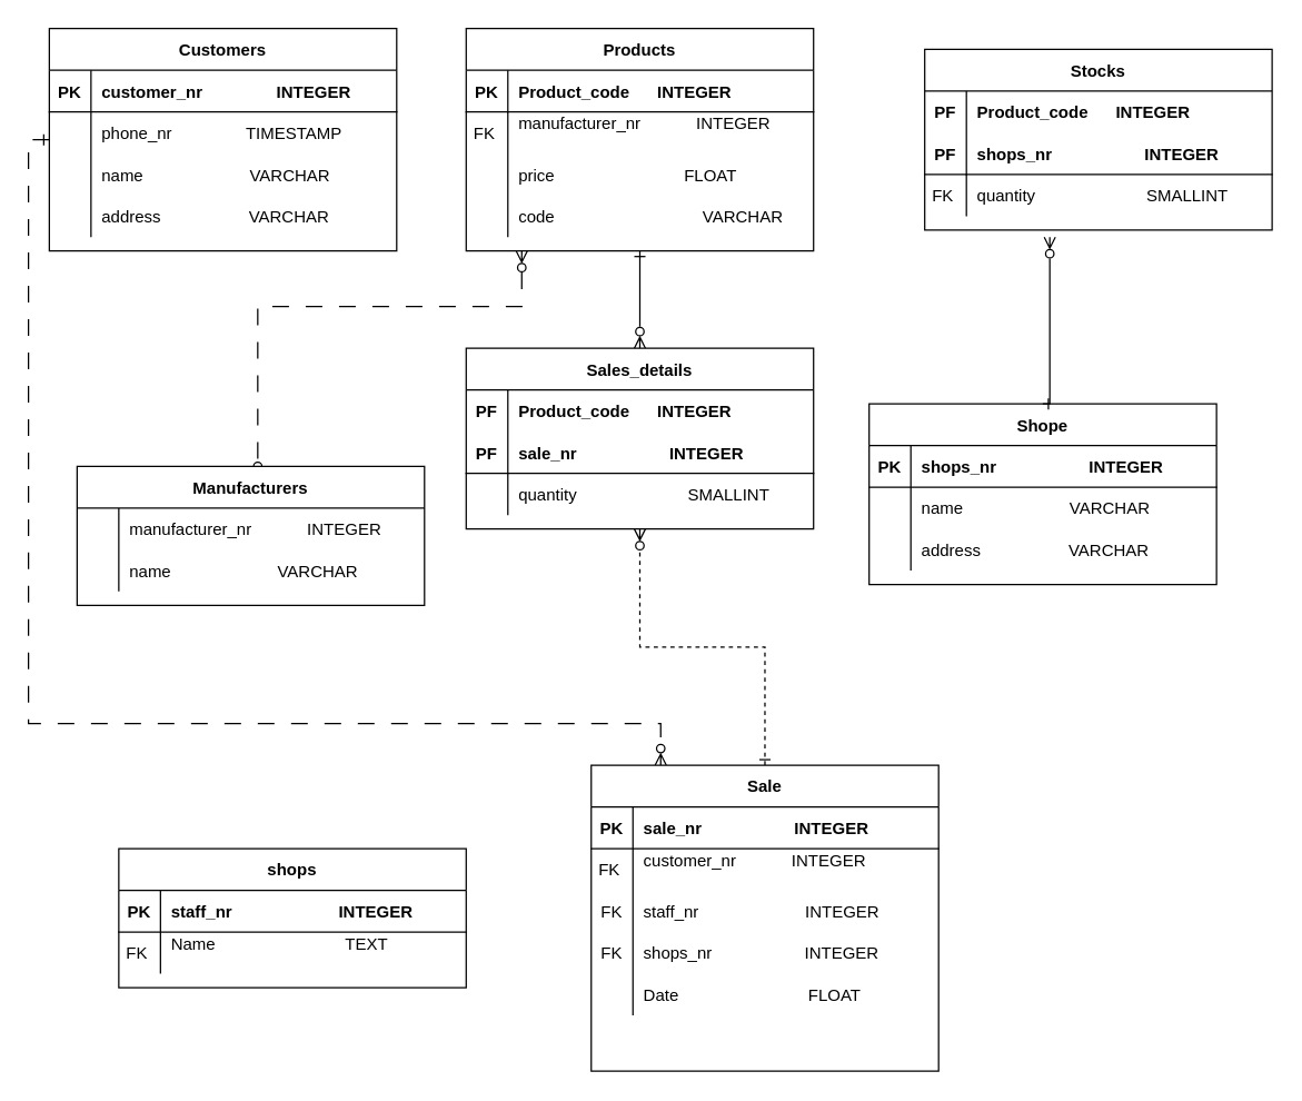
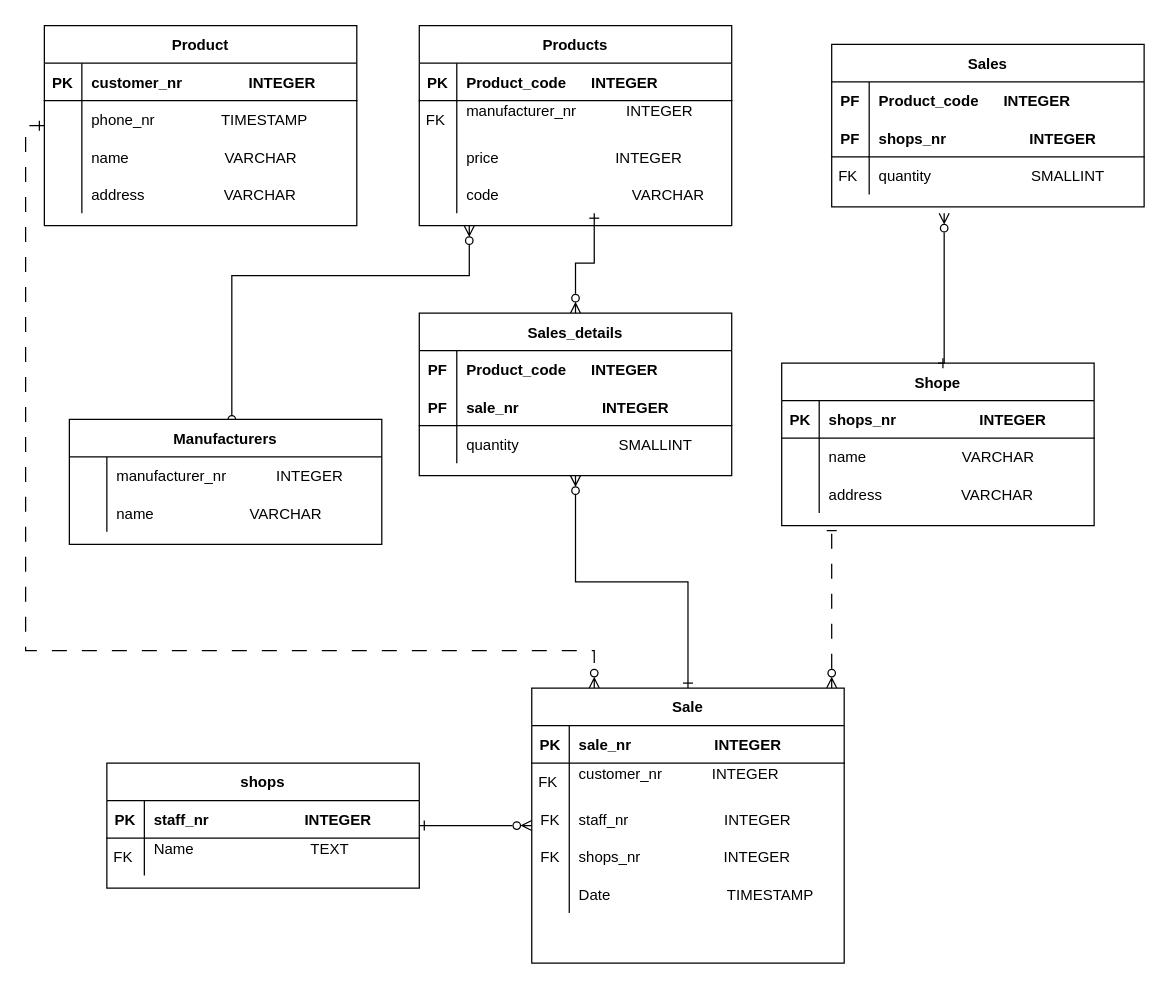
- <mxCell id="3" value="Customers" style="shape=table;startSize=30;container=1;collapsible=1;childLayout=tableLayout;fixedRows=1;rowLines=0;fontStyle=1;align=center;resizeLast=1;" parent="1" vertex="1"><mxGeometry x="35" y="20" width="250" height="160" as="geometry" /></mxCell>
+ <mxCell id="3" value="Product" style="shape=table;startSize=30;container=1;collapsible=1;childLayout=tableLayout;fixedRows=1;rowLines=0;fontStyle=1;align=center;resizeLast=1;" parent="1" vertex="1"><mxGeometry x="35" y="20" width="250" height="160" as="geometry" /></mxCell>
- <mxCell id="80" value="Stocks" style="shape=table;startSize=30;container=1;collapsible=1;childLayout=tableLayout;fixedRows=1;rowLines=0;fontStyle=1;align=center;resizeLast=1;" vertex="1" parent="1"><mxGeometry x="665" y="35" width="250" height="130" as="geometry" /></mxCell>
+ <mxCell id="80" value="Sales" style="shape=table;startSize=30;container=1;collapsible=1;childLayout=tableLayout;fixedRows=1;rowLines=0;fontStyle=1;align=center;resizeLast=1;" vertex="1" parent="1"><mxGeometry x="665" y="35" width="250" height="130" as="geometry" /></mxCell>
- <mxCell id="75" value="price                            FLOAT" style="shape=partialRectangle;overflow=hidden;connectable=0;fillColor=none;top=0;left=0;bottom=0;right=0;align=left;spacingLeft=6;" vertex="1" parent="73"><mxGeometry x="30" width="220" height="30" as="geometry"><mxRectangle width="220" height="30" as="alternateBounds" /></mxGeometry></mxCell>
+ <mxCell id="75" value="price                            INTEGER" style="shape=partialRectangle;overflow=hidden;connectable=0;fillColor=none;top=0;left=0;bottom=0;right=0;align=left;spacingLeft=6;" vertex="1" parent="73"><mxGeometry x="30" width="220" height="30" as="geometry"><mxRectangle width="220" height="30" as="alternateBounds" /></mxGeometry></mxCell>
- <mxCell id="54" value="" style="edgeStyle=orthogonalEdgeStyle;rounded=0;orthogonalLoop=1;jettySize=auto;html=1;endArrow=ERone;endFill=0;startArrow=ERzeroToMany;startFill=0;" edge="1" parent="1" source="55" target="66"><mxGeometry relative="1" as="geometry" /></mxCell>
+ <mxCell id="54" value="" style="edgeStyle=orthogonalEdgeStyle;rounded=0;orthogonalLoop=1;jettySize=auto;html=1;endArrow=ERone;endFill=0;startArrow=ERzeroToMany;startFill=0;" edge="1" parent="1" source="55" target="78"><mxGeometry relative="1" as="geometry" /></mxCell>
- <mxCell id="65" value="" style="edgeStyle=orthogonalEdgeStyle;rounded=0;orthogonalLoop=1;jettySize=auto;html=1;dashed=1;dashPattern=12 12;startArrow=ERzeroToMany;startFill=0;endArrow=oval;endFill=0;" edge="1" parent="1" source="66" target="90"><mxGeometry relative="1" as="geometry"><Array as="points"><mxPoint x="375" y="220" /><mxPoint x="185" y="220" /></Array></mxGeometry></mxCell>
+ <mxCell id="65" value="" style="edgeStyle=orthogonalEdgeStyle;rounded=0;orthogonalLoop=1;jettySize=auto;html=1;dashed=0;dashPattern=12 12;startArrow=ERzeroToMany;startFill=0;endArrow=oval;endFill=0;" edge="1" parent="1" source="66" target="90"><mxGeometry relative="1" as="geometry"><Array as="points"><mxPoint x="375" y="220" /><mxPoint x="185" y="220" /></Array></mxGeometry></mxCell>
+ <mxCell id="17" value="" style="edgeStyle=orthogonalEdgeStyle;rounded=0;orthogonalLoop=1;jettySize=auto;html=1;endArrow=ERone;endFill=0;startArrow=ERzeroToMany;startFill=0;dashed=1;dashPattern=12 12;" edge="1" parent="1" source="19" target="44"><mxGeometry relative="1" as="geometry"><Array as="points"><mxPoint x="665" y="500" /><mxPoint x="665" y="500" /></Array></mxGeometry></mxCell>
- <mxCell id="18" value="" style="edgeStyle=orthogonalEdgeStyle;rounded=0;orthogonalLoop=1;jettySize=auto;html=1;endArrow=ERzeroToMany;endFill=0;startArrow=ERone;startFill=0;dashed=1;" edge="1" parent="1" source="19" target="55"><mxGeometry relative="1" as="geometry" /></mxCell>
+ <mxCell id="18" value="" style="edgeStyle=orthogonalEdgeStyle;rounded=0;orthogonalLoop=1;jettySize=auto;html=1;endArrow=ERzeroToMany;endFill=0;startArrow=ERone;startFill=0;" edge="1" parent="1" source="19" target="55"><mxGeometry relative="1" as="geometry" /></mxCell>
+ <mxCell id="16" value="" style="edgeStyle=orthogonalEdgeStyle;rounded=0;orthogonalLoop=1;jettySize=auto;html=1;startArrow=ERzeroToMany;startFill=0;endArrow=ERone;endFill=0;" edge="1" parent="1" source="19" target="37"><mxGeometry relative="1" as="geometry" /></mxCell>
- <mxCell id="34" value="Date                            FLOAT" style="shape=partialRectangle;overflow=hidden;connectable=0;fillColor=none;top=0;left=0;bottom=0;right=0;align=left;spacingLeft=6;" vertex="1" parent="32"><mxGeometry x="30" width="220" height="30" as="geometry"><mxRectangle width="220" height="30" as="alternateBounds" /></mxGeometry></mxCell>
+ <mxCell id="34" value="Date                            TIMESTAMP" style="shape=partialRectangle;overflow=hidden;connectable=0;fillColor=none;top=0;left=0;bottom=0;right=0;align=left;spacingLeft=6;" vertex="1" parent="32"><mxGeometry x="30" width="220" height="30" as="geometry"><mxRectangle width="220" height="30" as="alternateBounds" /></mxGeometry></mxCell>
